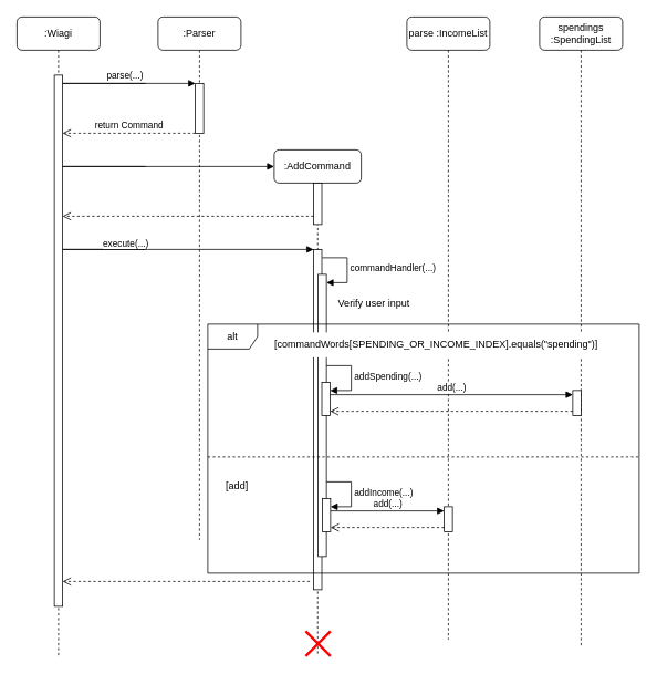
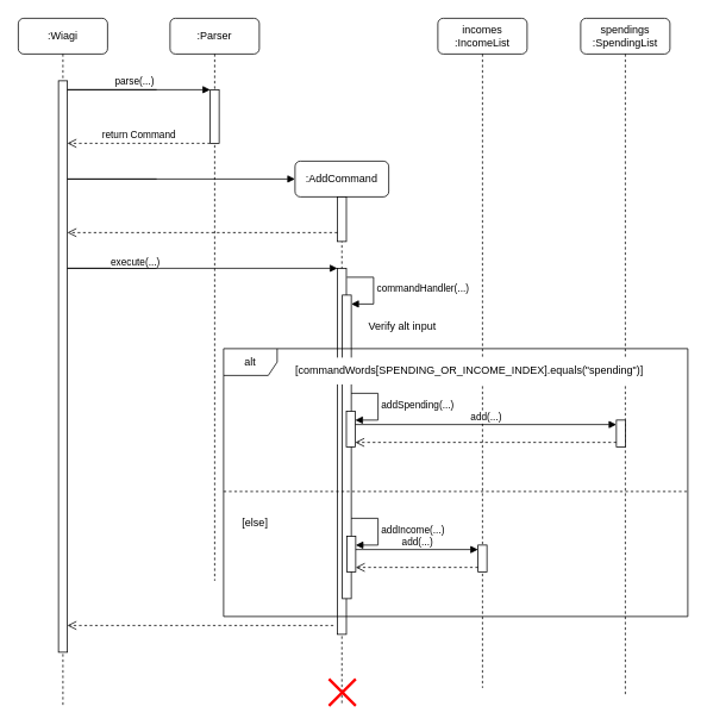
- <mxCell id="22" value="parse :IncomeList" style="shape=umlLifeline;rounded=1;perimeter=lifelinePerimeter;whiteSpace=wrap;html=1;container=0;dropTarget=0;collapsible=0;recursiveResize=0;outlineConnect=0;portConstraint=eastwest;newEdgeStyle={&quot;edgeStyle&quot;:&quot;elbowEdgeStyle&quot;,&quot;elbow&quot;:&quot;vertical&quot;,&quot;curved&quot;:0,&quot;rounded&quot;:0};" vertex="1" parent="1"><mxGeometry x="490" y="20" width="100" height="750" as="geometry" /></mxCell>
+ <mxCell id="22" value="incomes :IncomeList" style="shape=umlLifeline;rounded=1;perimeter=lifelinePerimeter;whiteSpace=wrap;html=1;container=0;dropTarget=0;collapsible=0;recursiveResize=0;outlineConnect=0;portConstraint=eastwest;newEdgeStyle={&quot;edgeStyle&quot;:&quot;elbowEdgeStyle&quot;,&quot;elbow&quot;:&quot;vertical&quot;,&quot;curved&quot;:0,&quot;rounded&quot;:0};" vertex="1" parent="1"><mxGeometry x="490" y="20" width="100" height="750" as="geometry" /></mxCell>
- <mxCell id="20" value="Verify user input" style="text;html=1;align=center;verticalAlign=middle;resizable=0;points=[];autosize=1;strokeColor=none;fillColor=none;" vertex="1" parent="1"><mxGeometry x="395" y="350" width="110" height="30" as="geometry" /></mxCell>
+ <mxCell id="20" value="Verify alt input" style="text;html=1;align=center;verticalAlign=middle;resizable=0;points=[];autosize=1;strokeColor=none;fillColor=none;" vertex="1" parent="1"><mxGeometry x="395" y="350" width="110" height="30" as="geometry" /></mxCell>
- <mxCell id="21" value="[add]" style="text;html=1;align=center;verticalAlign=middle;resizable=0;points=[];autosize=1;strokeColor=none;fillColor=default;" vertex="1" parent="1"><mxGeometry x="260" y="570" width="50" height="30" as="geometry" /></mxCell>
+ <mxCell id="21" value="[else]" style="text;html=1;align=center;verticalAlign=middle;resizable=0;points=[];autosize=1;strokeColor=none;fillColor=default;" vertex="1" parent="1"><mxGeometry x="260" y="570" width="50" height="30" as="geometry" /></mxCell>
